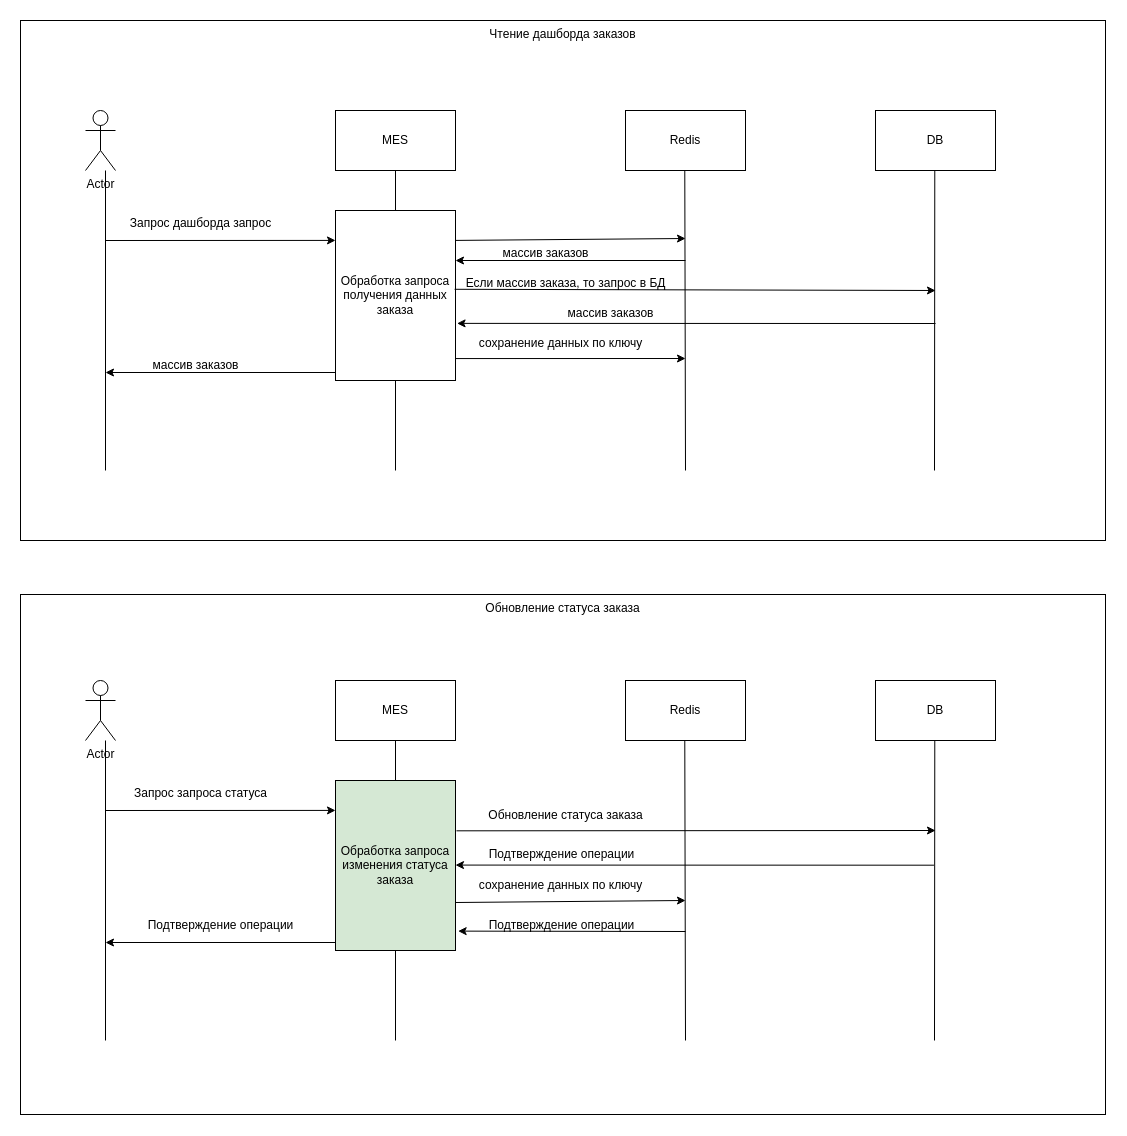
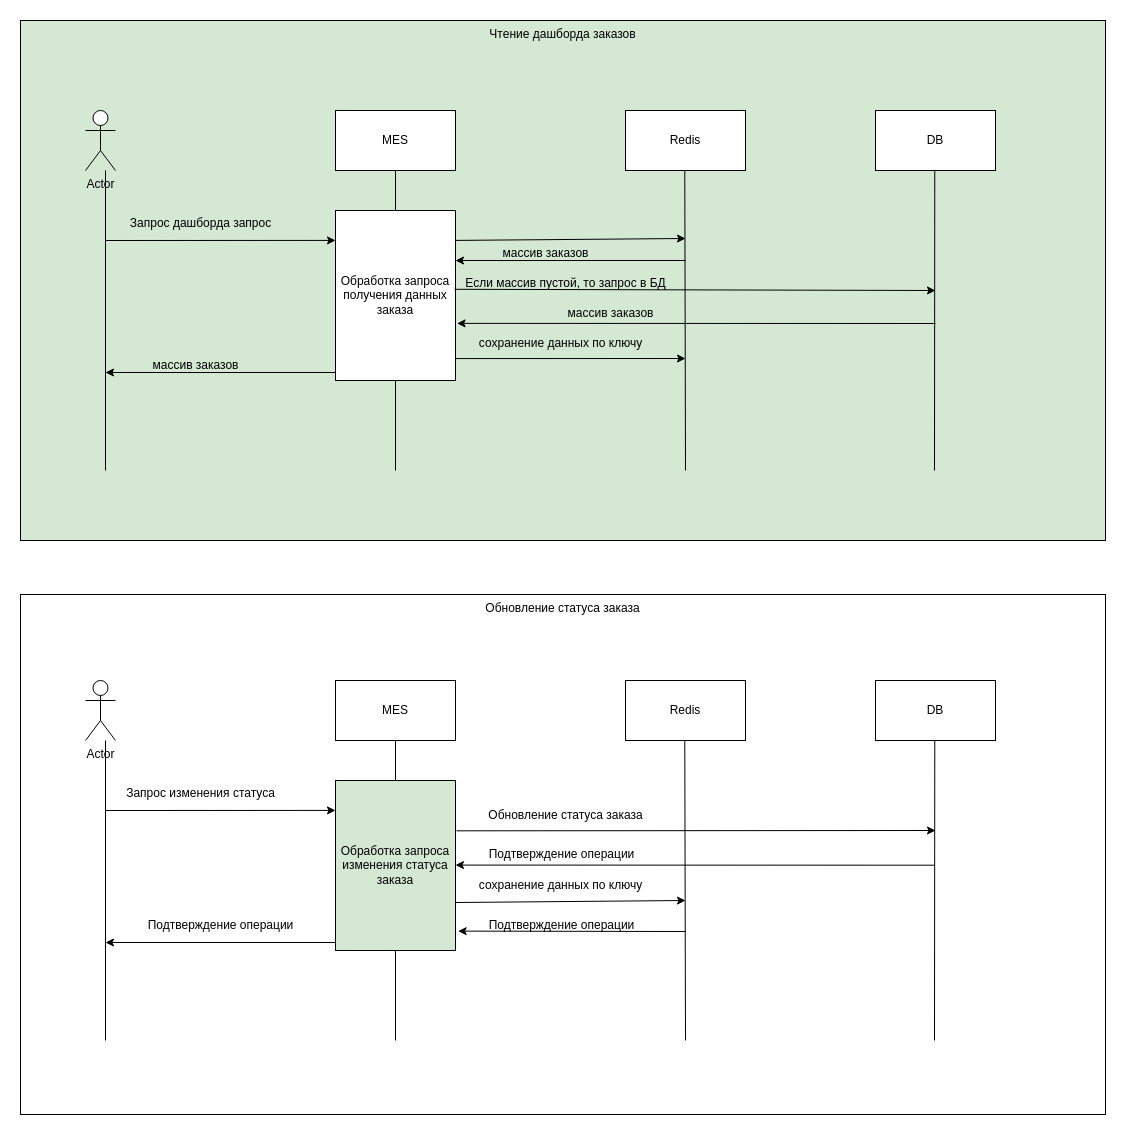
- <mxCell id="3" value="Чтение дашборда заказов" style="rounded=0;whiteSpace=wrap;html=1;verticalAlign=top;" vertex="1" parent="1"><mxGeometry x="20" y="20" width="1085" height="520" as="geometry" /></mxCell>
+ <mxCell id="3" value="Чтение дашборда заказов" style="rounded=0;whiteSpace=wrap;html=1;verticalAlign=top;fillColor=#d5e8d4;" vertex="1" parent="1"><mxGeometry x="20" y="20" width="1085" height="520" as="geometry" /></mxCell>
- <mxCell id="19" value="Если массив заказа, то запрос в БД" style="text;html=1;align=center;verticalAlign=middle;resizable=0;points=[];autosize=1;strokeColor=none;fillColor=none;" vertex="1" parent="1"><mxGeometry x="455" y="268" width="220" height="30" as="geometry" /></mxCell>
+ <mxCell id="19" value="Если массив пустой, то запрос в БД" style="text;html=1;align=center;verticalAlign=middle;resizable=0;points=[];autosize=1;strokeColor=none;fillColor=none;" vertex="1" parent="1"><mxGeometry x="455" y="268" width="220" height="30" as="geometry" /></mxCell>
- <mxCell id="35" value="Запрос запроса статуса" style="text;html=1;align=center;verticalAlign=middle;resizable=0;points=[];autosize=1;strokeColor=none;fillColor=none;" vertex="1" parent="1"><mxGeometry x="115" y="778" width="170" height="30" as="geometry" /></mxCell>
+ <mxCell id="35" value="Запрос изменения статуса" style="text;html=1;align=center;verticalAlign=middle;resizable=0;points=[];autosize=1;strokeColor=none;fillColor=none;" vertex="1" parent="1"><mxGeometry x="115" y="778" width="170" height="30" as="geometry" /></mxCell>
